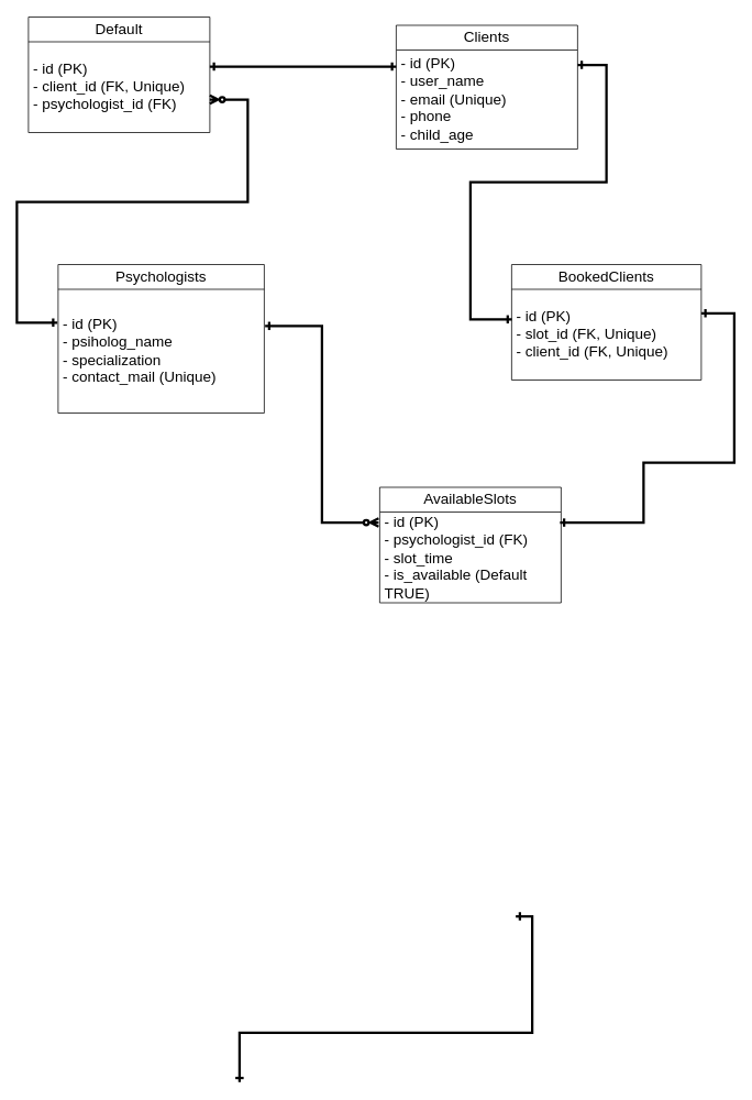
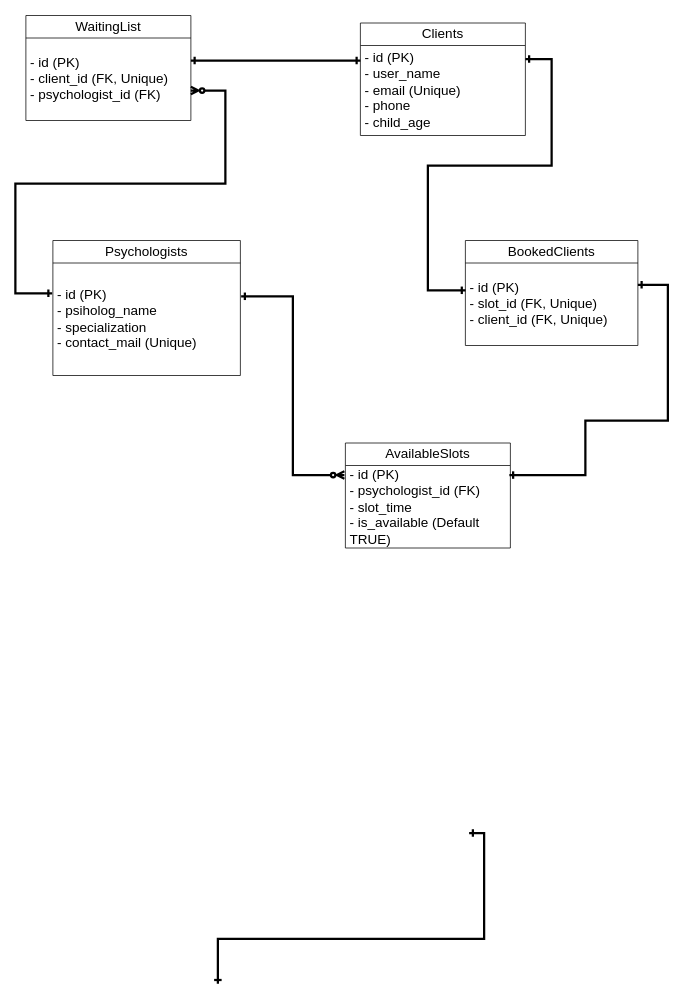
- <mxCell id="11" value="&lt;font style=&quot;font-size: 18px;&quot;&gt;Default&lt;/font&gt;" style="swimlane;fontStyle=0;childLayout=stackLayout;horizontal=1;startSize=30;horizontalStack=0;resizeParent=1;resizeParentMax=0;resizeLast=0;collapsible=1;marginBottom=0;whiteSpace=wrap;html=1;" parent="1" vertex="1"><mxGeometry x="34" y="20" width="220" height="140" as="geometry"><mxRectangle x="2006" y="1520" width="90" height="40" as="alternateBounds" /></mxGeometry></mxCell>
+ <mxCell id="11" value="&lt;font style=&quot;font-size: 18px;&quot;&gt;WaitingList&lt;/font&gt;" style="swimlane;fontStyle=0;childLayout=stackLayout;horizontal=1;startSize=30;horizontalStack=0;resizeParent=1;resizeParentMax=0;resizeLast=0;collapsible=1;marginBottom=0;whiteSpace=wrap;html=1;" parent="1" vertex="1"><mxGeometry x="34" y="20" width="220" height="140" as="geometry"><mxRectangle x="2006" y="1520" width="90" height="40" as="alternateBounds" /></mxGeometry></mxCell>
